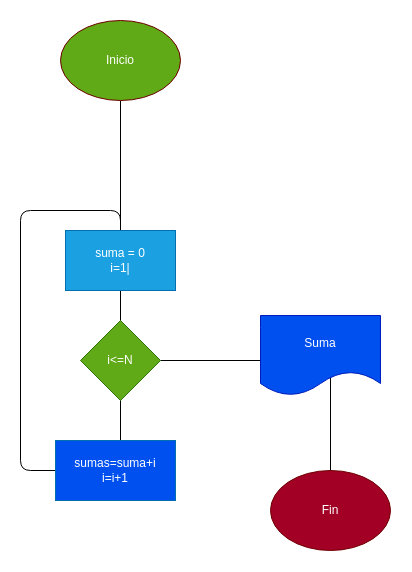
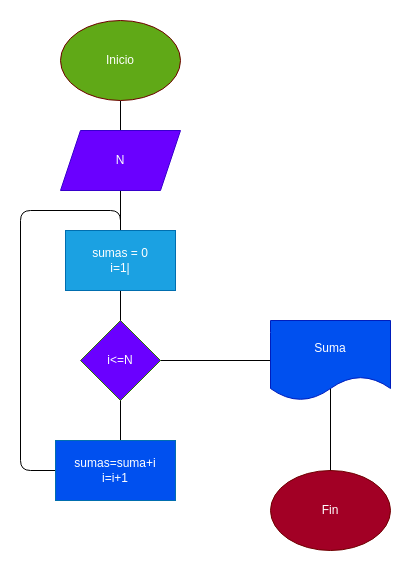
+ <mxCell id="4" value="N" style="shape=parallelogram;perimeter=parallelogramPerimeter;whiteSpace=wrap;html=1;fixedSize=1;fillColor=#6a00ff;fontColor=#ffffff;strokeColor=#3700CC;" parent="1" vertex="1"><mxGeometry x="60" y="130" width="120" height="60" as="geometry" /></mxCell>
- <mxCell id="5" value="suma = 0&lt;br&gt;i=1|" style="rounded=0;whiteSpace=wrap;html=1;fillColor=#1ba1e2;fontColor=#ffffff;strokeColor=#006EAF;" parent="1" vertex="1"><mxGeometry x="65" y="230" width="110" height="60" as="geometry" /></mxCell>
+ <mxCell id="5" value="sumas = 0&lt;br&gt;i=1|" style="rounded=0;whiteSpace=wrap;html=1;fillColor=#1ba1e2;fontColor=#ffffff;strokeColor=#006EAF;" parent="1" vertex="1"><mxGeometry x="65" y="230" width="110" height="60" as="geometry" /></mxCell>
- <mxCell id="10" value="Suma" style="shape=document;whiteSpace=wrap;html=1;boundedLbl=1;fillColor=#0050ef;fontColor=#ffffff;strokeColor=#001DBC;" vertex="1" parent="1"><mxGeometry x="260" y="315" width="120" height="80" as="geometry" /></mxCell>
+ <mxCell id="10" value="Suma" style="shape=document;whiteSpace=wrap;html=1;boundedLbl=1;fillColor=#0050ef;fontColor=#ffffff;strokeColor=#001DBC;" vertex="1" parent="1"><mxGeometry x="270" y="320" width="120" height="80" as="geometry" /></mxCell>
- <mxCell id="8" value="i&amp;lt;=N" style="rhombus;whiteSpace=wrap;html=1;fillColor=#60a917;fontColor=#ffffff;strokeColor=#2D7600;" parent="1" vertex="1"><mxGeometry x="80" y="320" width="80" height="80" as="geometry" /></mxCell>
+ <mxCell id="8" value="i&amp;lt;=N" style="rhombus;whiteSpace=wrap;html=1;fillColor=#6a00ff;fontColor=#ffffff;strokeColor=#2D7600;" parent="1" vertex="1"><mxGeometry x="80" y="320" width="80" height="80" as="geometry" /></mxCell>
